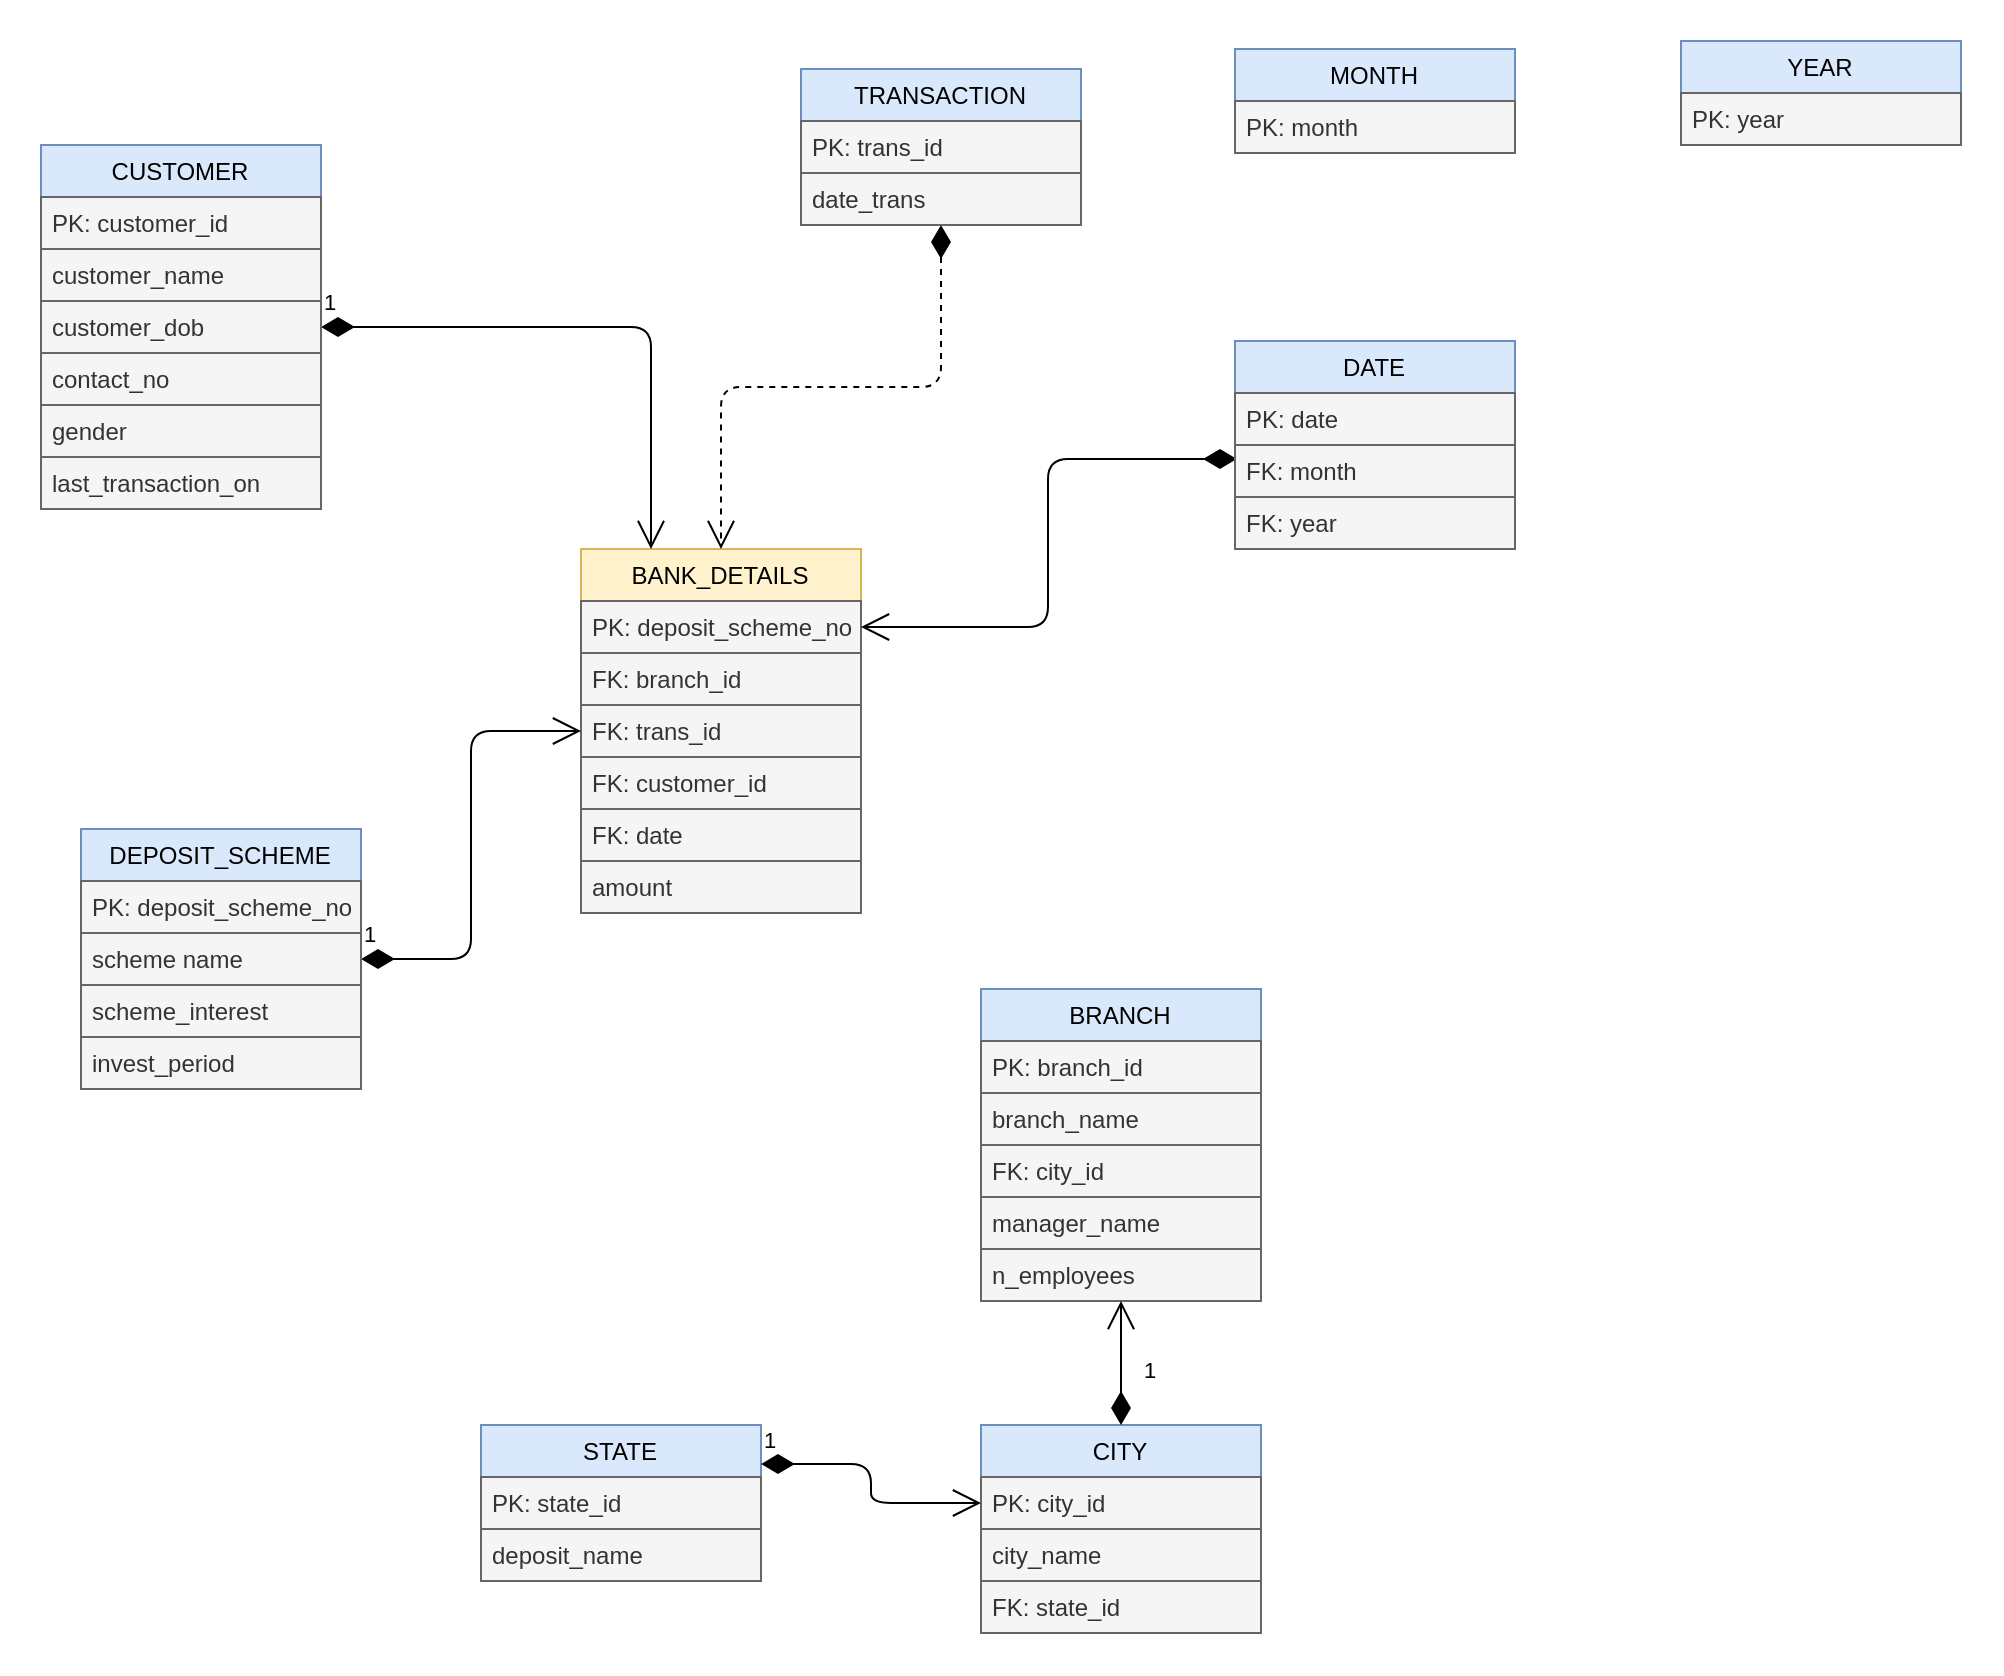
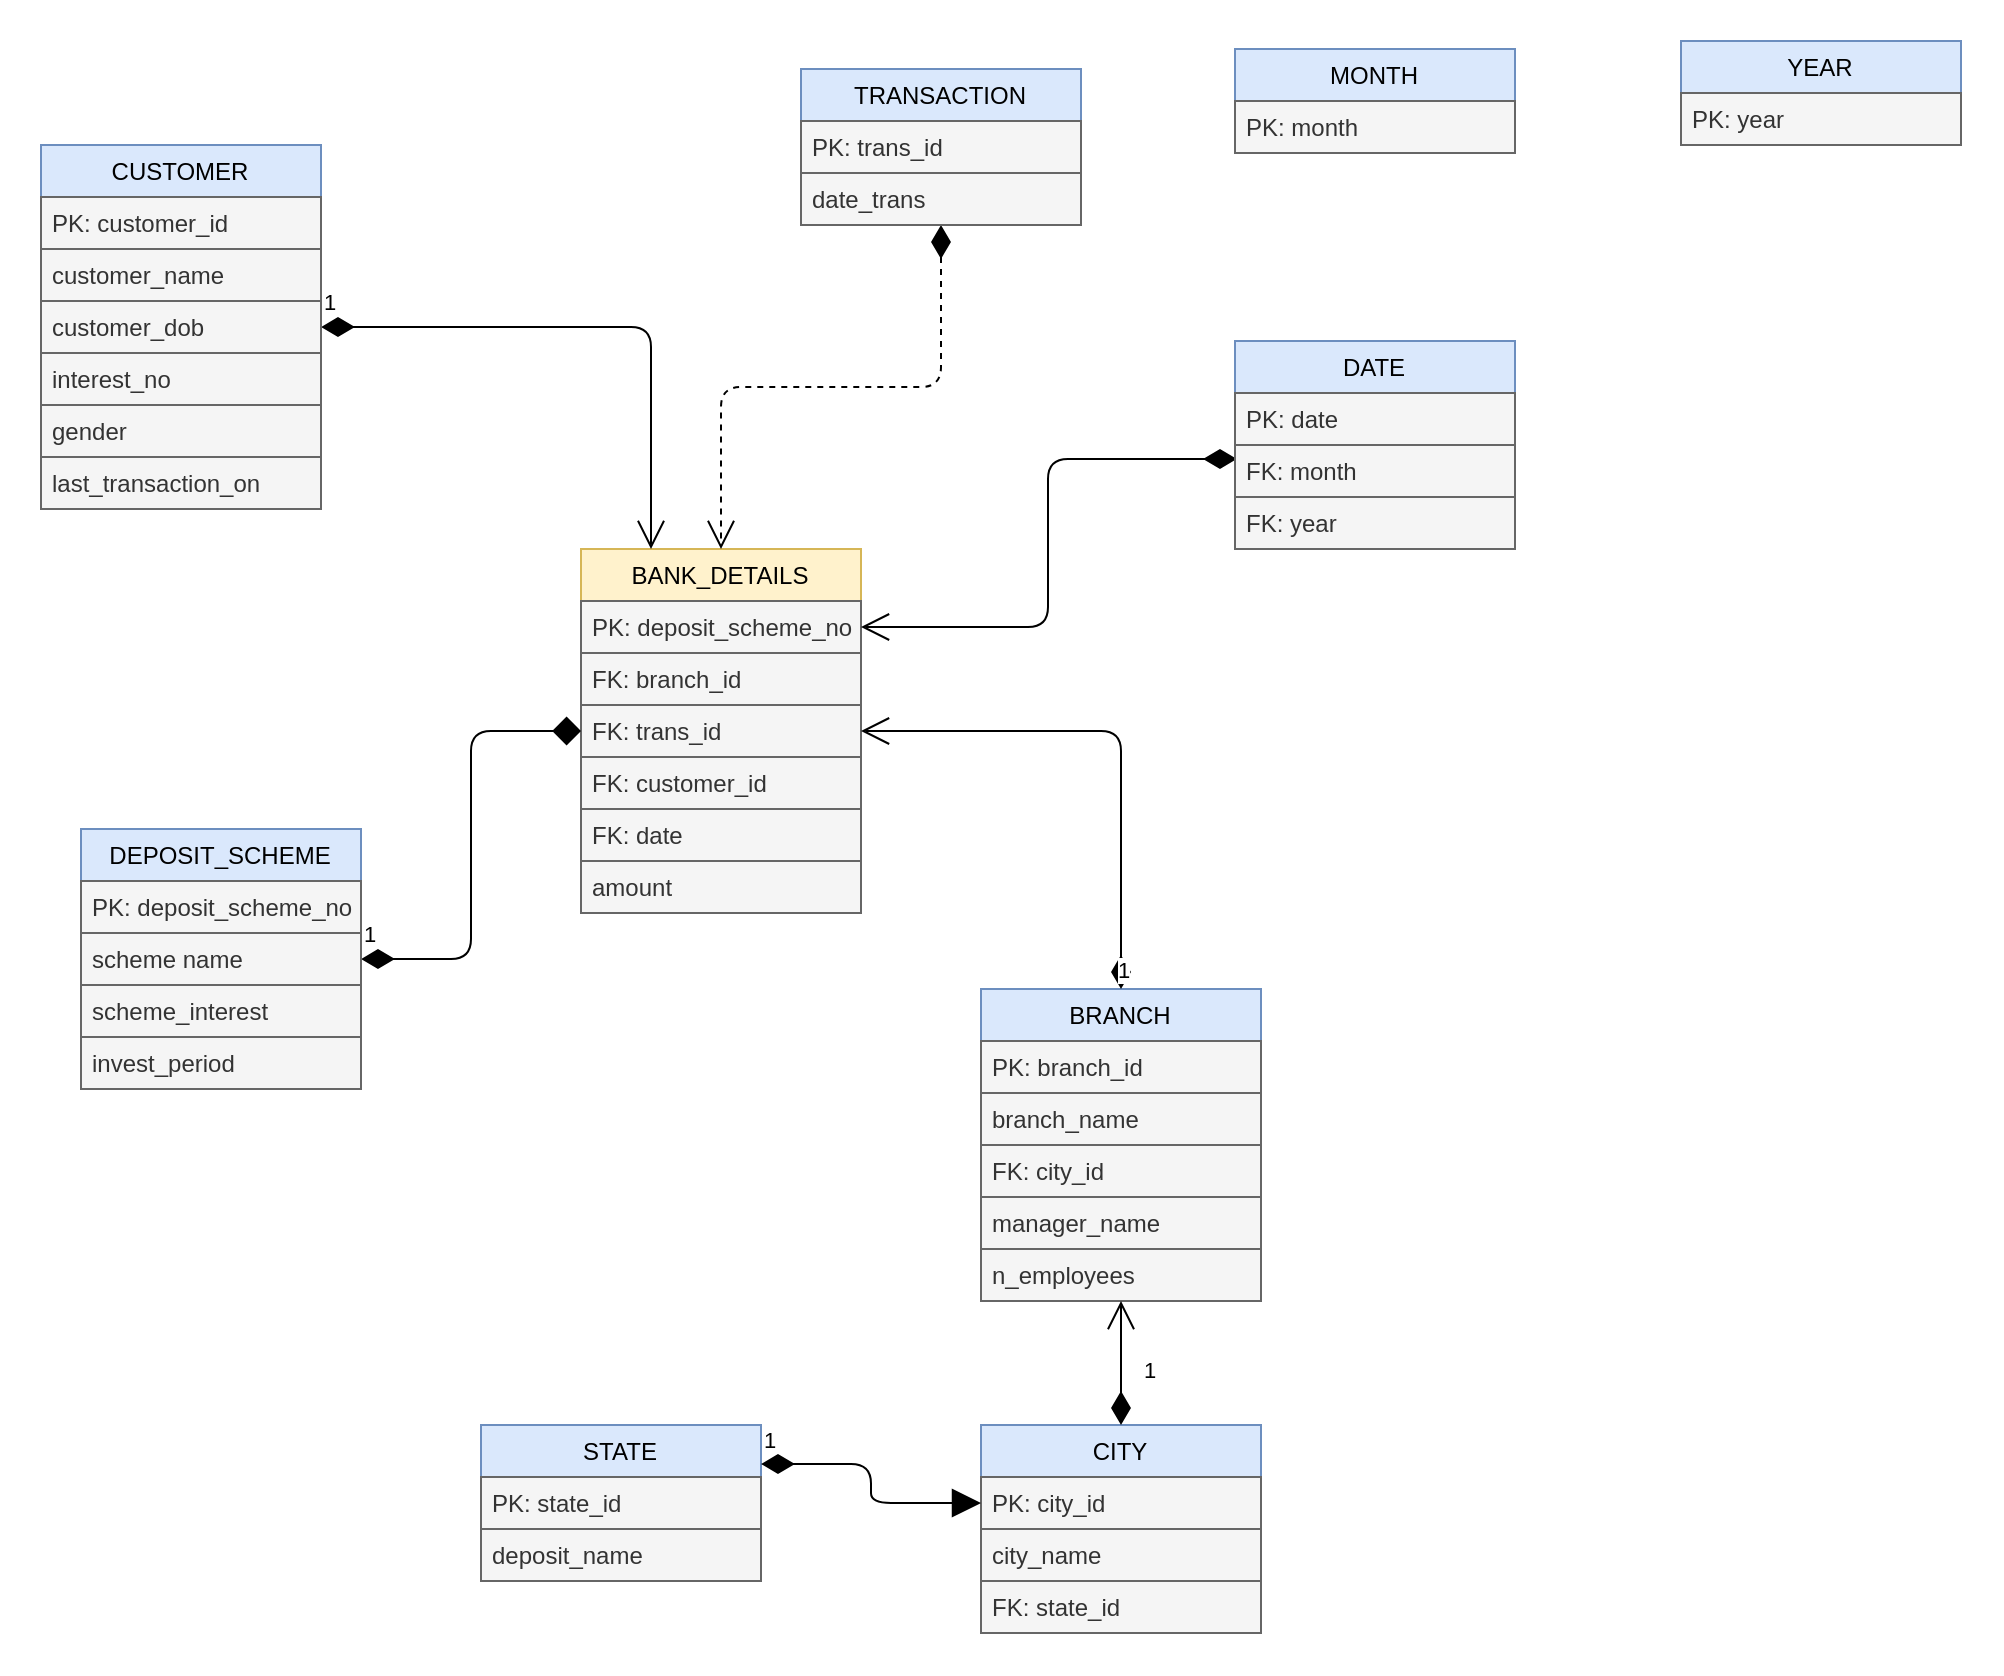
- <mxCell id="15" value="contact_no" style="text;strokeColor=#666666;fillColor=#f5f5f5;align=left;verticalAlign=top;spacingLeft=4;spacingRight=4;overflow=hidden;rotatable=0;points=[[0,0.5],[1,0.5]];portConstraint=eastwest;fontColor=#333333;" vertex="1" parent="11"><mxGeometry y="104" width="140" height="26" as="geometry" /></mxCell>
+ <mxCell id="15" value="interest_no" style="text;strokeColor=#666666;fillColor=#f5f5f5;align=left;verticalAlign=top;spacingLeft=4;spacingRight=4;overflow=hidden;rotatable=0;points=[[0,0.5],[1,0.5]];portConstraint=eastwest;fontColor=#333333;" vertex="1" parent="11"><mxGeometry y="104" width="140" height="26" as="geometry" /></mxCell>
- <mxCell id="29" value="1" style="endArrow=open;html=1;endSize=12;startArrow=diamondThin;startSize=14;startFill=1;edgeStyle=orthogonalEdgeStyle;align=left;verticalAlign=bottom;entryX=0;entryY=0.5;entryDx=0;entryDy=0;exitX=1;exitY=0.5;exitDx=0;exitDy=0;" edge="1" parent="1" source="36" target="5"><mxGeometry x="-1" y="3" relative="1" as="geometry"><mxPoint x="340" y="544" as="sourcePoint" /><mxPoint x="230" y="706" as="targetPoint" /></mxGeometry></mxCell>
+ <mxCell id="29" value="1" style="endArrow=diamond;html=1;endSize=12;startArrow=diamondThin;startSize=14;startFill=1;edgeStyle=orthogonalEdgeStyle;align=left;verticalAlign=bottom;entryX=0;entryY=0.5;entryDx=0;entryDy=0;exitX=1;exitY=0.5;exitDx=0;exitDy=0;" edge="1" parent="1" source="36" target="5"><mxGeometry x="-1" y="3" relative="1" as="geometry"><mxPoint x="340" y="544" as="sourcePoint" /><mxPoint x="230" y="706" as="targetPoint" /></mxGeometry></mxCell>
+ <mxCell id="28" value="1" style="endArrow=open;html=1;endSize=12;startArrow=diamondThin;startSize=14;startFill=1;edgeStyle=orthogonalEdgeStyle;align=left;verticalAlign=bottom;entryX=1;entryY=0.5;entryDx=0;entryDy=0;exitX=0.5;exitY=0;exitDx=0;exitDy=0;" edge="1" parent="1" source="18" target="5"><mxGeometry x="-1" y="3" relative="1" as="geometry"><mxPoint x="525" y="456" as="sourcePoint" /><mxPoint x="415" y="618" as="targetPoint" /></mxGeometry></mxCell>
- <mxCell id="50" value="1" style="endArrow=open;html=1;endSize=12;startArrow=diamondThin;startSize=14;startFill=1;edgeStyle=orthogonalEdgeStyle;align=left;verticalAlign=bottom;entryX=0;entryY=0.5;entryDx=0;entryDy=0;exitX=1;exitY=0.25;exitDx=0;exitDy=0;" edge="1" parent="1" source="47" target="44"><mxGeometry x="-1" y="3" relative="1" as="geometry"><mxPoint x="420" y="693" as="sourcePoint" /><mxPoint x="290" y="564" as="targetPoint" /></mxGeometry></mxCell>
+ <mxCell id="50" value="1" style="endArrow=block;html=1;endSize=12;startArrow=diamondThin;startSize=14;startFill=1;edgeStyle=orthogonalEdgeStyle;align=left;verticalAlign=bottom;entryX=0;entryY=0.5;entryDx=0;entryDy=0;exitX=1;exitY=0.25;exitDx=0;exitDy=0;" edge="1" parent="1" source="47" target="44"><mxGeometry x="-1" y="3" relative="1" as="geometry"><mxPoint x="420" y="693" as="sourcePoint" /><mxPoint x="290" y="564" as="targetPoint" /></mxGeometry></mxCell>
